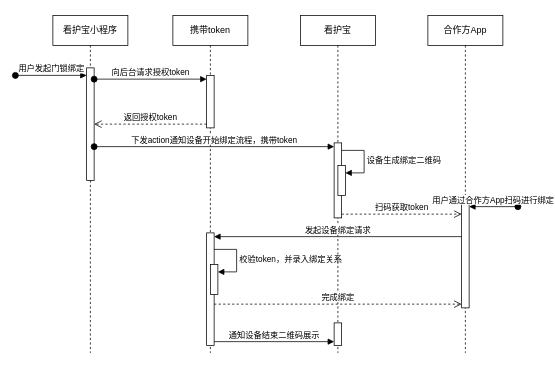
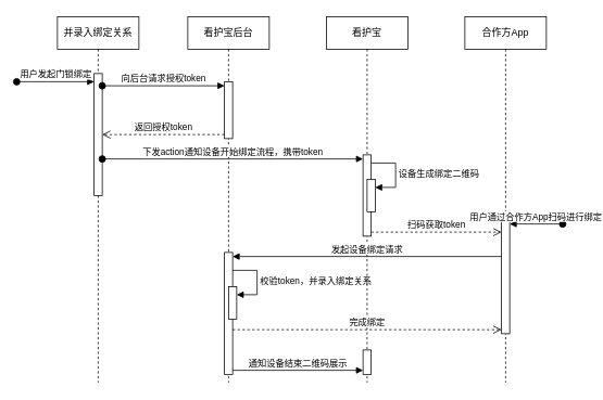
- <mxCell id="2" value="看护宝小程序" style="shape=umlLifeline;perimeter=lifelinePerimeter;whiteSpace=wrap;html=1;container=1;dropTarget=0;collapsible=0;recursiveResize=0;outlineConnect=0;portConstraint=eastwest;newEdgeStyle={&quot;curved&quot;:0,&quot;rounded&quot;:0};" vertex="1" parent="1"><mxGeometry x="70" y="20" width="100" height="450" as="geometry" /></mxCell>
+ <mxCell id="2" value="并录入绑定关系" style="shape=umlLifeline;perimeter=lifelinePerimeter;whiteSpace=wrap;html=1;container=1;dropTarget=0;collapsible=0;recursiveResize=0;outlineConnect=0;portConstraint=eastwest;newEdgeStyle={&quot;curved&quot;:0,&quot;rounded&quot;:0};" vertex="1" parent="1"><mxGeometry x="70" y="20" width="100" height="450" as="geometry" /></mxCell>
- <mxCell id="4" value="携带token" style="shape=umlLifeline;perimeter=lifelinePerimeter;whiteSpace=wrap;html=1;container=1;dropTarget=0;collapsible=0;recursiveResize=0;outlineConnect=0;portConstraint=eastwest;newEdgeStyle={&quot;curved&quot;:0,&quot;rounded&quot;:0};" vertex="1" parent="1"><mxGeometry x="230" y="20" width="100" height="450" as="geometry" /></mxCell>
+ <mxCell id="4" value="看护宝后台" style="shape=umlLifeline;perimeter=lifelinePerimeter;whiteSpace=wrap;html=1;container=1;dropTarget=0;collapsible=0;recursiveResize=0;outlineConnect=0;portConstraint=eastwest;newEdgeStyle={&quot;curved&quot;:0,&quot;rounded&quot;:0};" vertex="1" parent="1"><mxGeometry x="230" y="20" width="100" height="450" as="geometry" /></mxCell>
